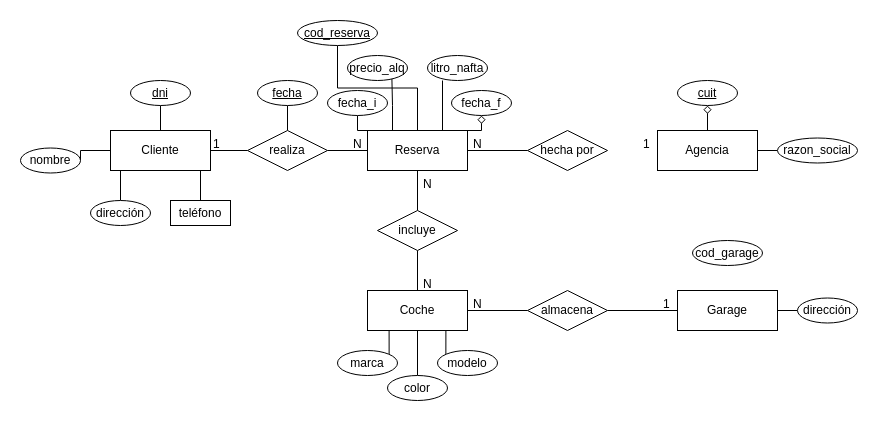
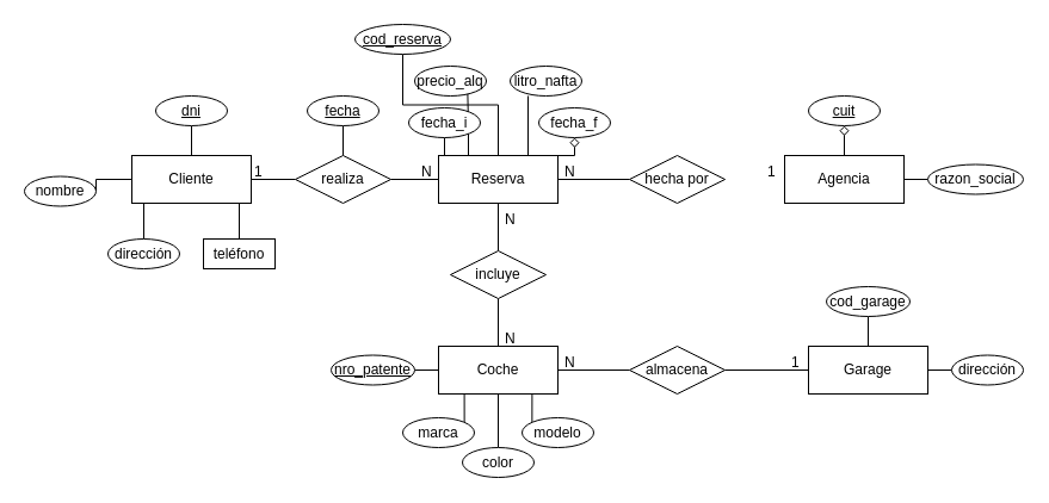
- <mxCell id="49" value="fecha_i" style="ellipse;whiteSpace=wrap;html=1;align=center;" parent="1" vertex="1"><mxGeometry x="327" y="90" width="60" height="25" as="geometry" /></mxCell>
+ <mxCell id="49" value="fecha_i" style="ellipse;whiteSpace=wrap;html=1;align=center;" parent="1" vertex="1"><mxGeometry x="342" y="90" width="60" height="25" as="geometry" /></mxCell>
+ <mxCell id="25" style="edgeStyle=orthogonalEdgeStyle;rounded=0;orthogonalLoop=1;jettySize=auto;html=1;exitX=0.5;exitY=0;exitDx=0;exitDy=0;entryX=0.5;entryY=1;entryDx=0;entryDy=0;endArrow=none;endFill=0;" parent="1" source="27" target="60" edge="1"><mxGeometry relative="1" as="geometry" /></mxCell>
+ <mxCell id="56" value="&lt;u&gt;nro_patente&lt;/u&gt;" style="ellipse;whiteSpace=wrap;html=1;align=center;" parent="1" vertex="1"><mxGeometry x="277" y="297.5" width="70" height="25" as="geometry" /></mxCell>
+ <mxCell id="20" style="edgeStyle=orthogonalEdgeStyle;rounded=0;orthogonalLoop=1;jettySize=auto;html=1;exitX=0;exitY=0.5;exitDx=0;exitDy=0;entryX=1;entryY=0.5;entryDx=0;entryDy=0;endArrow=none;endFill=0;" parent="1" source="24" target="56" edge="1"><mxGeometry relative="1" as="geometry" /></mxCell>
